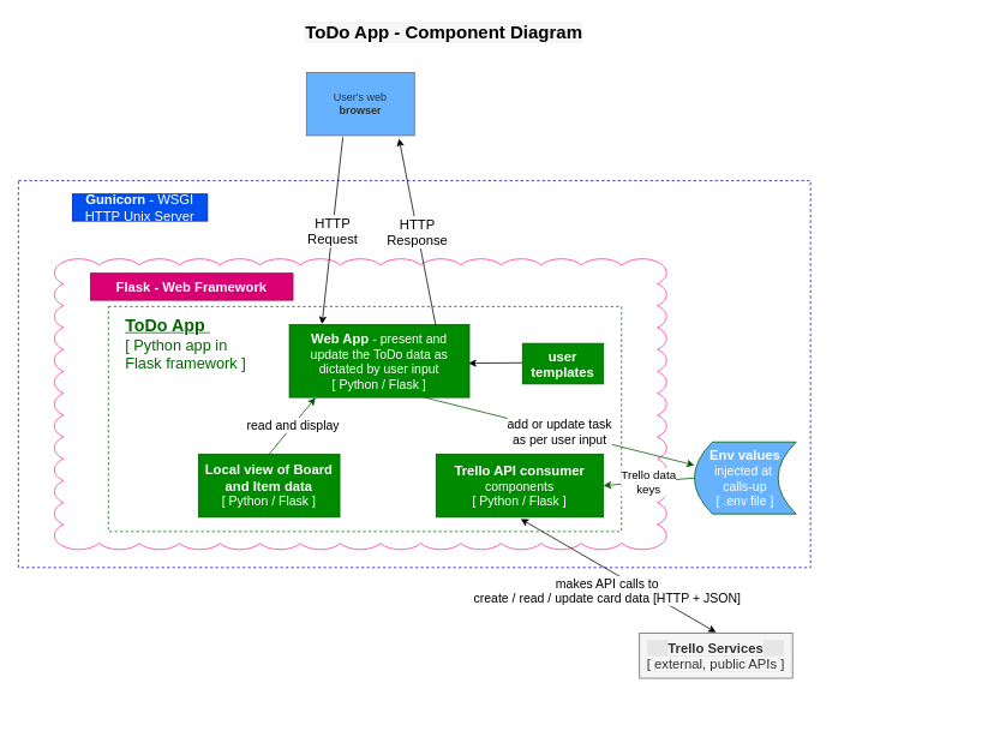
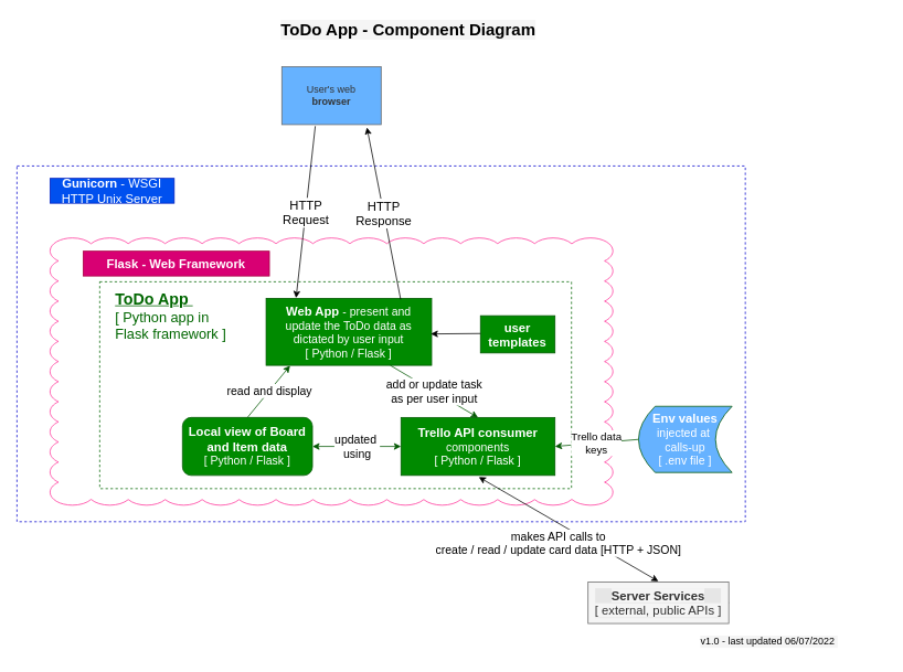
- <mxCell id="23" value="&lt;b&gt;Gunicorn &lt;/b&gt;- WSGI HTTP Unix Server" style="text;html=1;strokeColor=#001DBC;fillColor=#0050ef;align=center;verticalAlign=middle;whiteSpace=wrap;rounded=0;fontSize=15;fontColor=#ffffff;" parent="1" vertex="1"><mxGeometry x="80" y="215" width="150" height="30" as="geometry" /></mxCell>
+ <mxCell id="23" value="&lt;b&gt;Gunicorn &lt;/b&gt;- WSGI HTTP Unix Server" style="text;html=1;strokeColor=#001DBC;fillColor=#0050ef;align=center;verticalAlign=middle;whiteSpace=wrap;rounded=0;fontSize=15;fontColor=#ffffff;" parent="1" vertex="1"><mxGeometry x="60" y="215" width="150" height="30" as="geometry" /></mxCell>
- <mxCell id="19" value="add or update task&lt;br&gt;as per user input" style="endArrow=classic;html=1;rounded=0;fontSize=14;exitX=0.75;exitY=1;exitDx=0;exitDy=0;fillColor=#008a00;strokeColor=#005700;" parent="1" source="17" target="14" edge="1"><mxGeometry width="50" height="50" relative="1" as="geometry"><mxPoint x="490" y="480" as="sourcePoint" /><mxPoint x="540" y="430" as="targetPoint" /></mxGeometry></mxCell>
+ <mxCell id="19" value="add or update task&lt;br&gt;as per user input" style="endArrow=classic;html=1;rounded=0;fontSize=14;entryX=0.5;entryY=0;entryDx=0;entryDy=0;exitX=0.75;exitY=1;exitDx=0;exitDy=0;fillColor=#008a00;strokeColor=#005700;" parent="1" source="17" target="13" edge="1"><mxGeometry width="50" height="50" relative="1" as="geometry"><mxPoint x="490" y="480" as="sourcePoint" /><mxPoint x="540" y="430" as="targetPoint" /></mxGeometry></mxCell>
- <mxCell id="12" value="&lt;font style=&quot;&quot;&gt;&lt;b style=&quot;&quot;&gt;&lt;font style=&quot;font-size: 15px;&quot;&gt;Local view of Board and Item data &lt;/font&gt;&lt;/b&gt;&lt;br&gt;&lt;span style=&quot;font-size: 14px;&quot;&gt;[ Python / Flask ]&lt;/span&gt;&lt;/font&gt;" style="whiteSpace=wrap;html=1;align=center;treeFolding=1;treeMoving=1;newEdgeStyle={&quot;edgeStyle&quot;:&quot;elbowEdgeStyle&quot;,&quot;startArrow&quot;:&quot;none&quot;,&quot;endArrow&quot;:&quot;none&quot;};fillColor=#008a00;fontColor=#ffffff;strokeColor=#005700;" parent="1" vertex="1"><mxGeometry x="220" y="504" width="157" height="70" as="geometry" /></mxCell>
+ <mxCell id="12" value="&lt;font style=&quot;&quot;&gt;&lt;b style=&quot;&quot;&gt;&lt;font style=&quot;font-size: 15px;&quot;&gt;Local view of Board and Item data &lt;/font&gt;&lt;/b&gt;&lt;br&gt;&lt;span style=&quot;font-size: 14px;&quot;&gt;[ Python / Flask ]&lt;/span&gt;&lt;/font&gt;" style="whiteSpace=wrap;html=1;align=center;treeFolding=1;treeMoving=1;newEdgeStyle={&quot;edgeStyle&quot;:&quot;elbowEdgeStyle&quot;,&quot;startArrow&quot;:&quot;none&quot;,&quot;endArrow&quot;:&quot;none&quot;};fillColor=#008a00;fontColor=#ffffff;strokeColor=#005700;rounded=1;" parent="1" vertex="1"><mxGeometry x="220" y="504" width="157" height="70" as="geometry" /></mxCell>
+ <mxCell id="16" value="updated&amp;nbsp;&lt;br style=&quot;font-size: 14px;&quot;&gt;using" style="endArrow=classic;startArrow=classic;html=1;rounded=0;exitX=1;exitY=0.5;exitDx=0;exitDy=0;entryX=0;entryY=0.5;entryDx=0;entryDy=0;fontSize=14;fillColor=#008a00;strokeColor=#005700;" parent="1" source="12" target="13" edge="1"><mxGeometry width="50" height="50" relative="1" as="geometry"><mxPoint x="430" y="559" as="sourcePoint" /><mxPoint x="480" y="509" as="targetPoint" /></mxGeometry></mxCell>
- <mxCell id="8" value="&lt;span style=&quot;background-color: rgb(245, 245, 245); font-size: 15px;&quot;&gt;&lt;b&gt;Trello Services&lt;/b&gt;&lt;br&gt;[ external, public APIs ]&lt;br&gt;&lt;/span&gt;" style="whiteSpace=wrap;html=1;align=center;treeFolding=1;treeMoving=1;newEdgeStyle={&quot;edgeStyle&quot;:&quot;elbowEdgeStyle&quot;,&quot;startArrow&quot;:&quot;none&quot;,&quot;endArrow&quot;:&quot;none&quot;};labelBackgroundColor=#E6E6E6;fontSize=14;strokeColor=#666666;fillColor=#f5f5f5;fontColor=#333333;" parent="1" vertex="1"><mxGeometry x="710" y="703" width="170" height="50" as="geometry" /></mxCell>
+ <mxCell id="8" value="&lt;span style=&quot;background-color: rgb(245, 245, 245); font-size: 15px;&quot;&gt;&lt;b&gt;Server Services&lt;/b&gt;&lt;br&gt;[ external, public APIs ]&lt;br&gt;&lt;/span&gt;" style="whiteSpace=wrap;html=1;align=center;treeFolding=1;treeMoving=1;newEdgeStyle={&quot;edgeStyle&quot;:&quot;elbowEdgeStyle&quot;,&quot;startArrow&quot;:&quot;none&quot;,&quot;endArrow&quot;:&quot;none&quot;};labelBackgroundColor=#E6E6E6;fontSize=14;strokeColor=#666666;fillColor=#f5f5f5;fontColor=#333333;" parent="1" vertex="1"><mxGeometry x="710" y="703" width="170" height="50" as="geometry" /></mxCell>
+ <mxCell id="10" value="v1.0 - last updated 06/07/2022&amp;nbsp;" style="text;html=1;strokeColor=none;fillColor=none;align=center;verticalAlign=middle;whiteSpace=wrap;rounded=0;labelBackgroundColor=#F5F5F5;fontSize=12;" parent="1" vertex="1"><mxGeometry x="789" y="760" width="280" height="30" as="geometry" /></mxCell>
